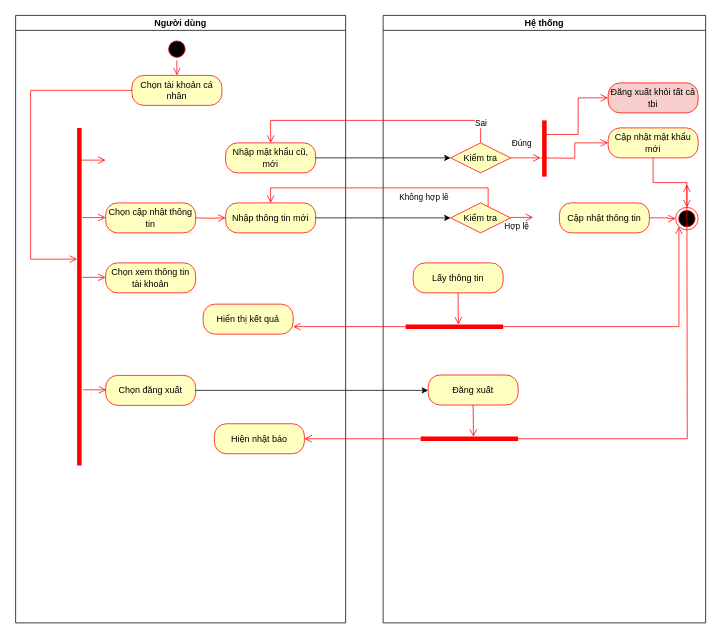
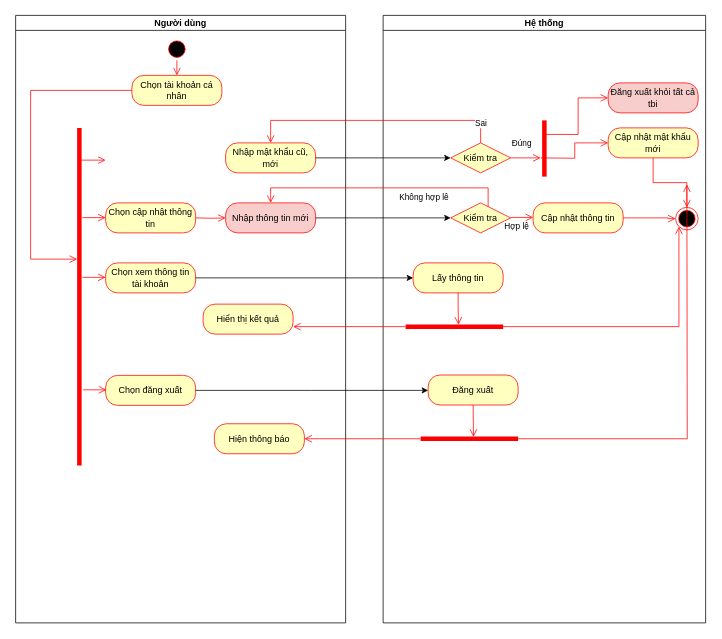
- <mxCell id="12" value="Nhập thông tin mới" style="rounded=1;whiteSpace=wrap;html=1;arcSize=40;fontColor=#000000;fillColor=#ffffc0;strokeColor=#ff0000;" vertex="1" parent="2"><mxGeometry x="280" y="250" width="120" height="40" as="geometry" /></mxCell>
+ <mxCell id="12" value="Nhập thông tin mới" style="rounded=1;whiteSpace=wrap;html=1;arcSize=40;fontColor=#000000;fillColor=#f8cecc;strokeColor=#ff0000;" vertex="1" parent="2"><mxGeometry x="280" y="250" width="120" height="40" as="geometry" /></mxCell>
- <mxCell id="29" value="Cập nhật thông tin" style="rounded=1;whiteSpace=wrap;html=1;arcSize=40;fontColor=#000000;fillColor=#ffffc0;strokeColor=#ff0000;" vertex="1" parent="20"><mxGeometry x="235" y="250" width="120" height="40" as="geometry" /></mxCell>
+ <mxCell id="29" value="Cập nhật thông tin" style="rounded=1;whiteSpace=wrap;html=1;arcSize=40;fontColor=#000000;fillColor=#ffffc0;strokeColor=#ff0000;" vertex="1" parent="20"><mxGeometry x="200" y="250" width="120" height="40" as="geometry" /></mxCell>
+ <mxCell id="47" value="" style="edgeStyle=orthogonalEdgeStyle;rounded=0;orthogonalLoop=1;jettySize=auto;html=1;exitX=1;exitY=0.5;exitDx=0;exitDy=0;" edge="1" parent="1" source="16" target="30"><mxGeometry relative="1" as="geometry"><mxPoint x="420" y="370" as="sourcePoint" /></mxGeometry></mxCell>
- <mxCell id="19" value="Hiện nhật báo" style="rounded=1;whiteSpace=wrap;html=1;arcSize=40;fontColor=#000000;fillColor=#ffffc0;strokeColor=#ff0000;" vertex="1" parent="2"><mxGeometry x="265" y="544.5" width="120" height="40" as="geometry" /></mxCell>
+ <mxCell id="19" value="Hiện thông báo" style="rounded=1;whiteSpace=wrap;html=1;arcSize=40;fontColor=#000000;fillColor=#ffffc0;strokeColor=#ff0000;" vertex="1" parent="2"><mxGeometry x="265" y="544.5" width="120" height="40" as="geometry" /></mxCell>
